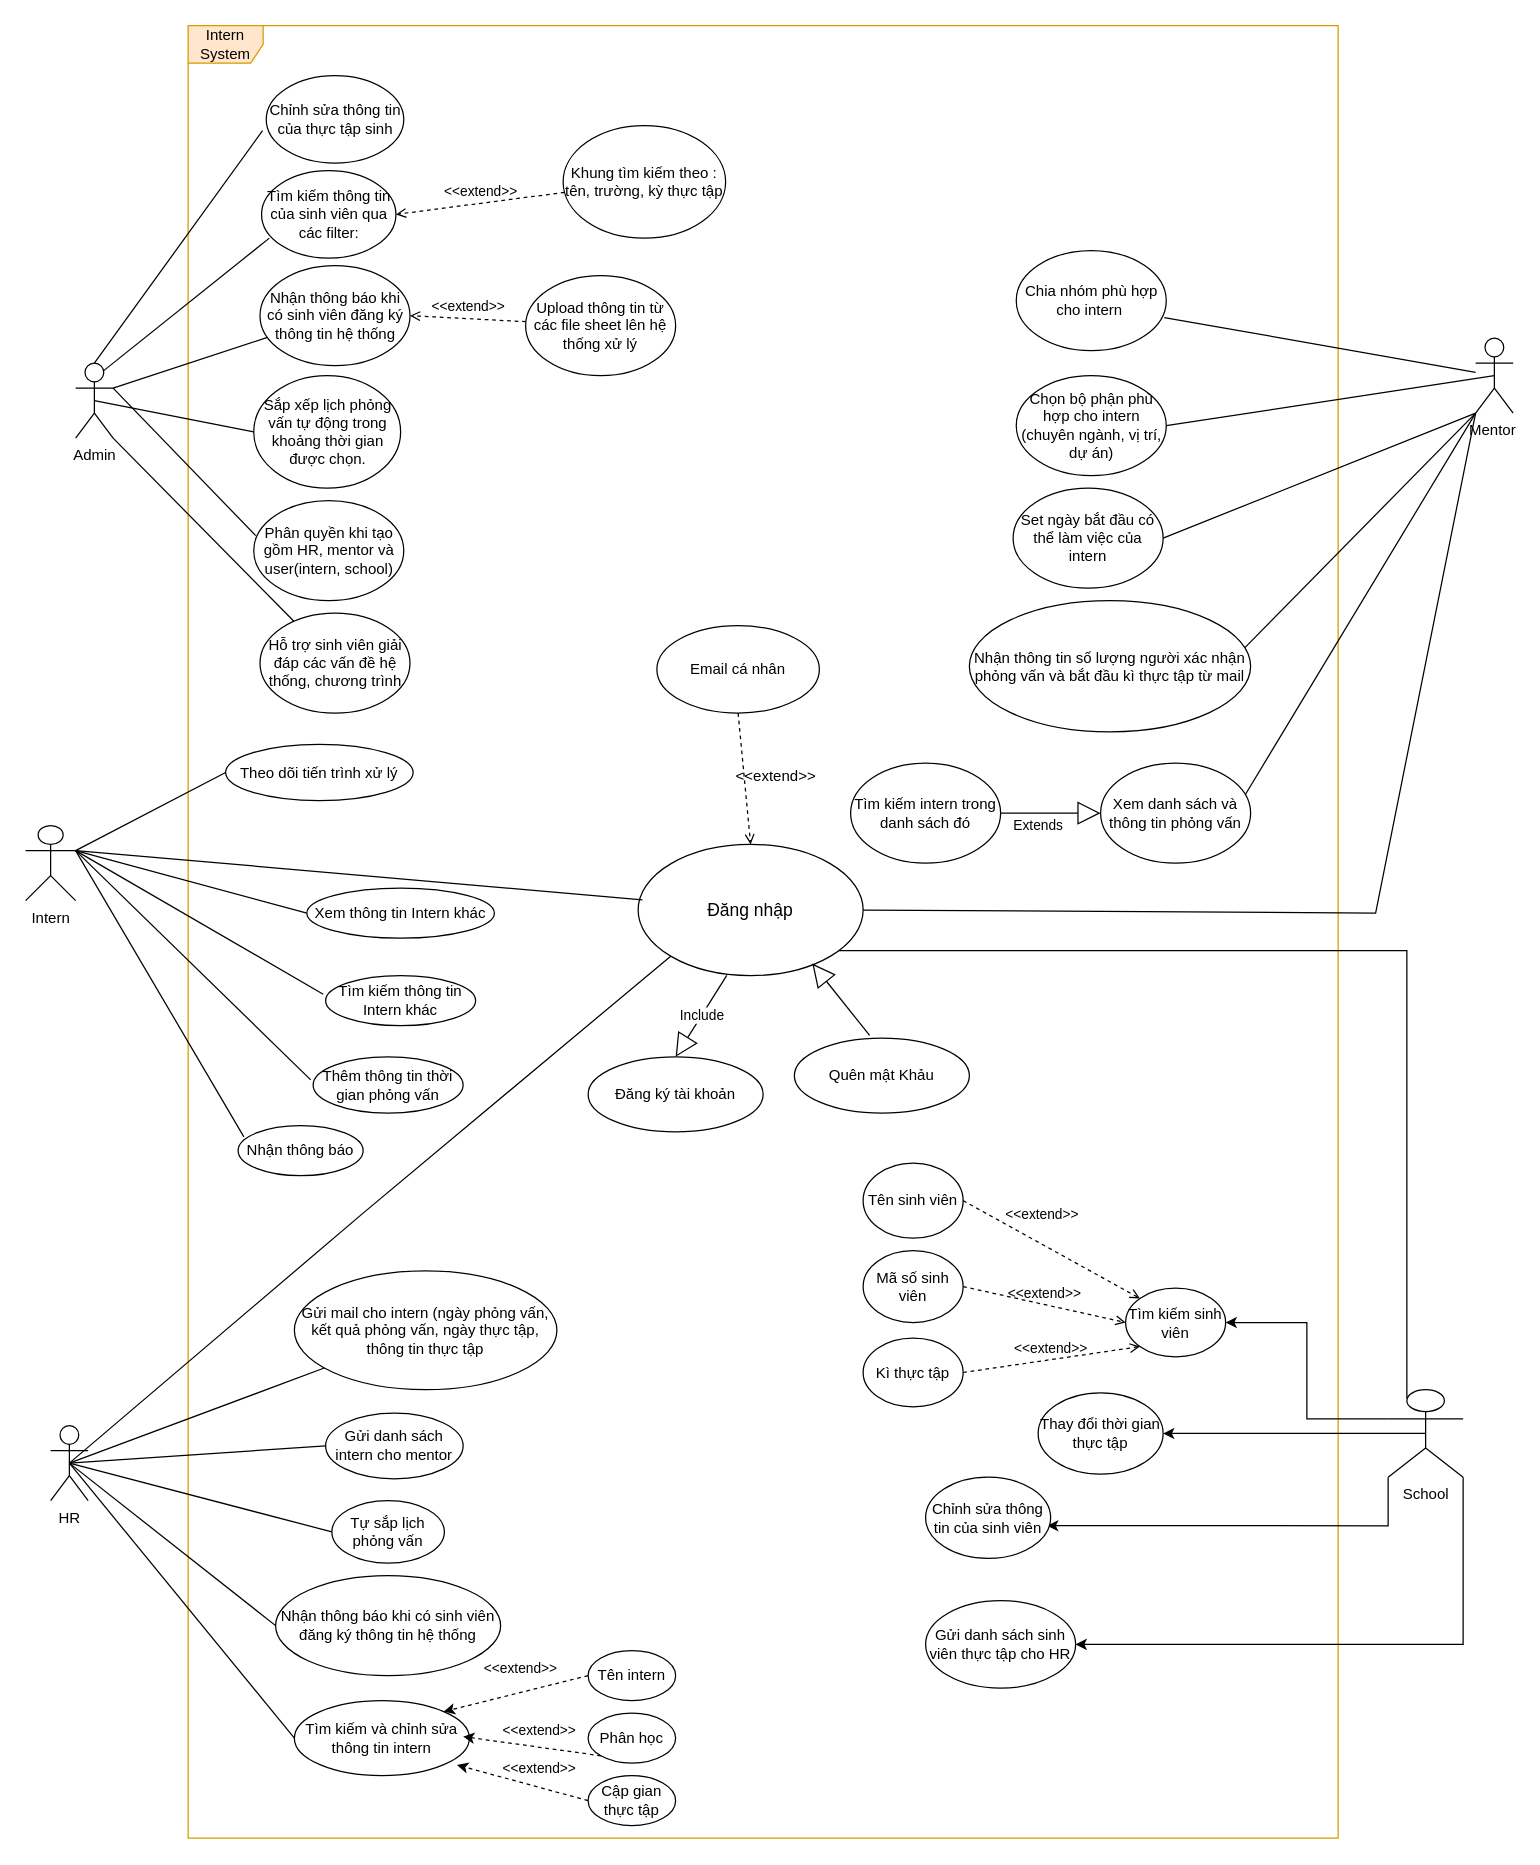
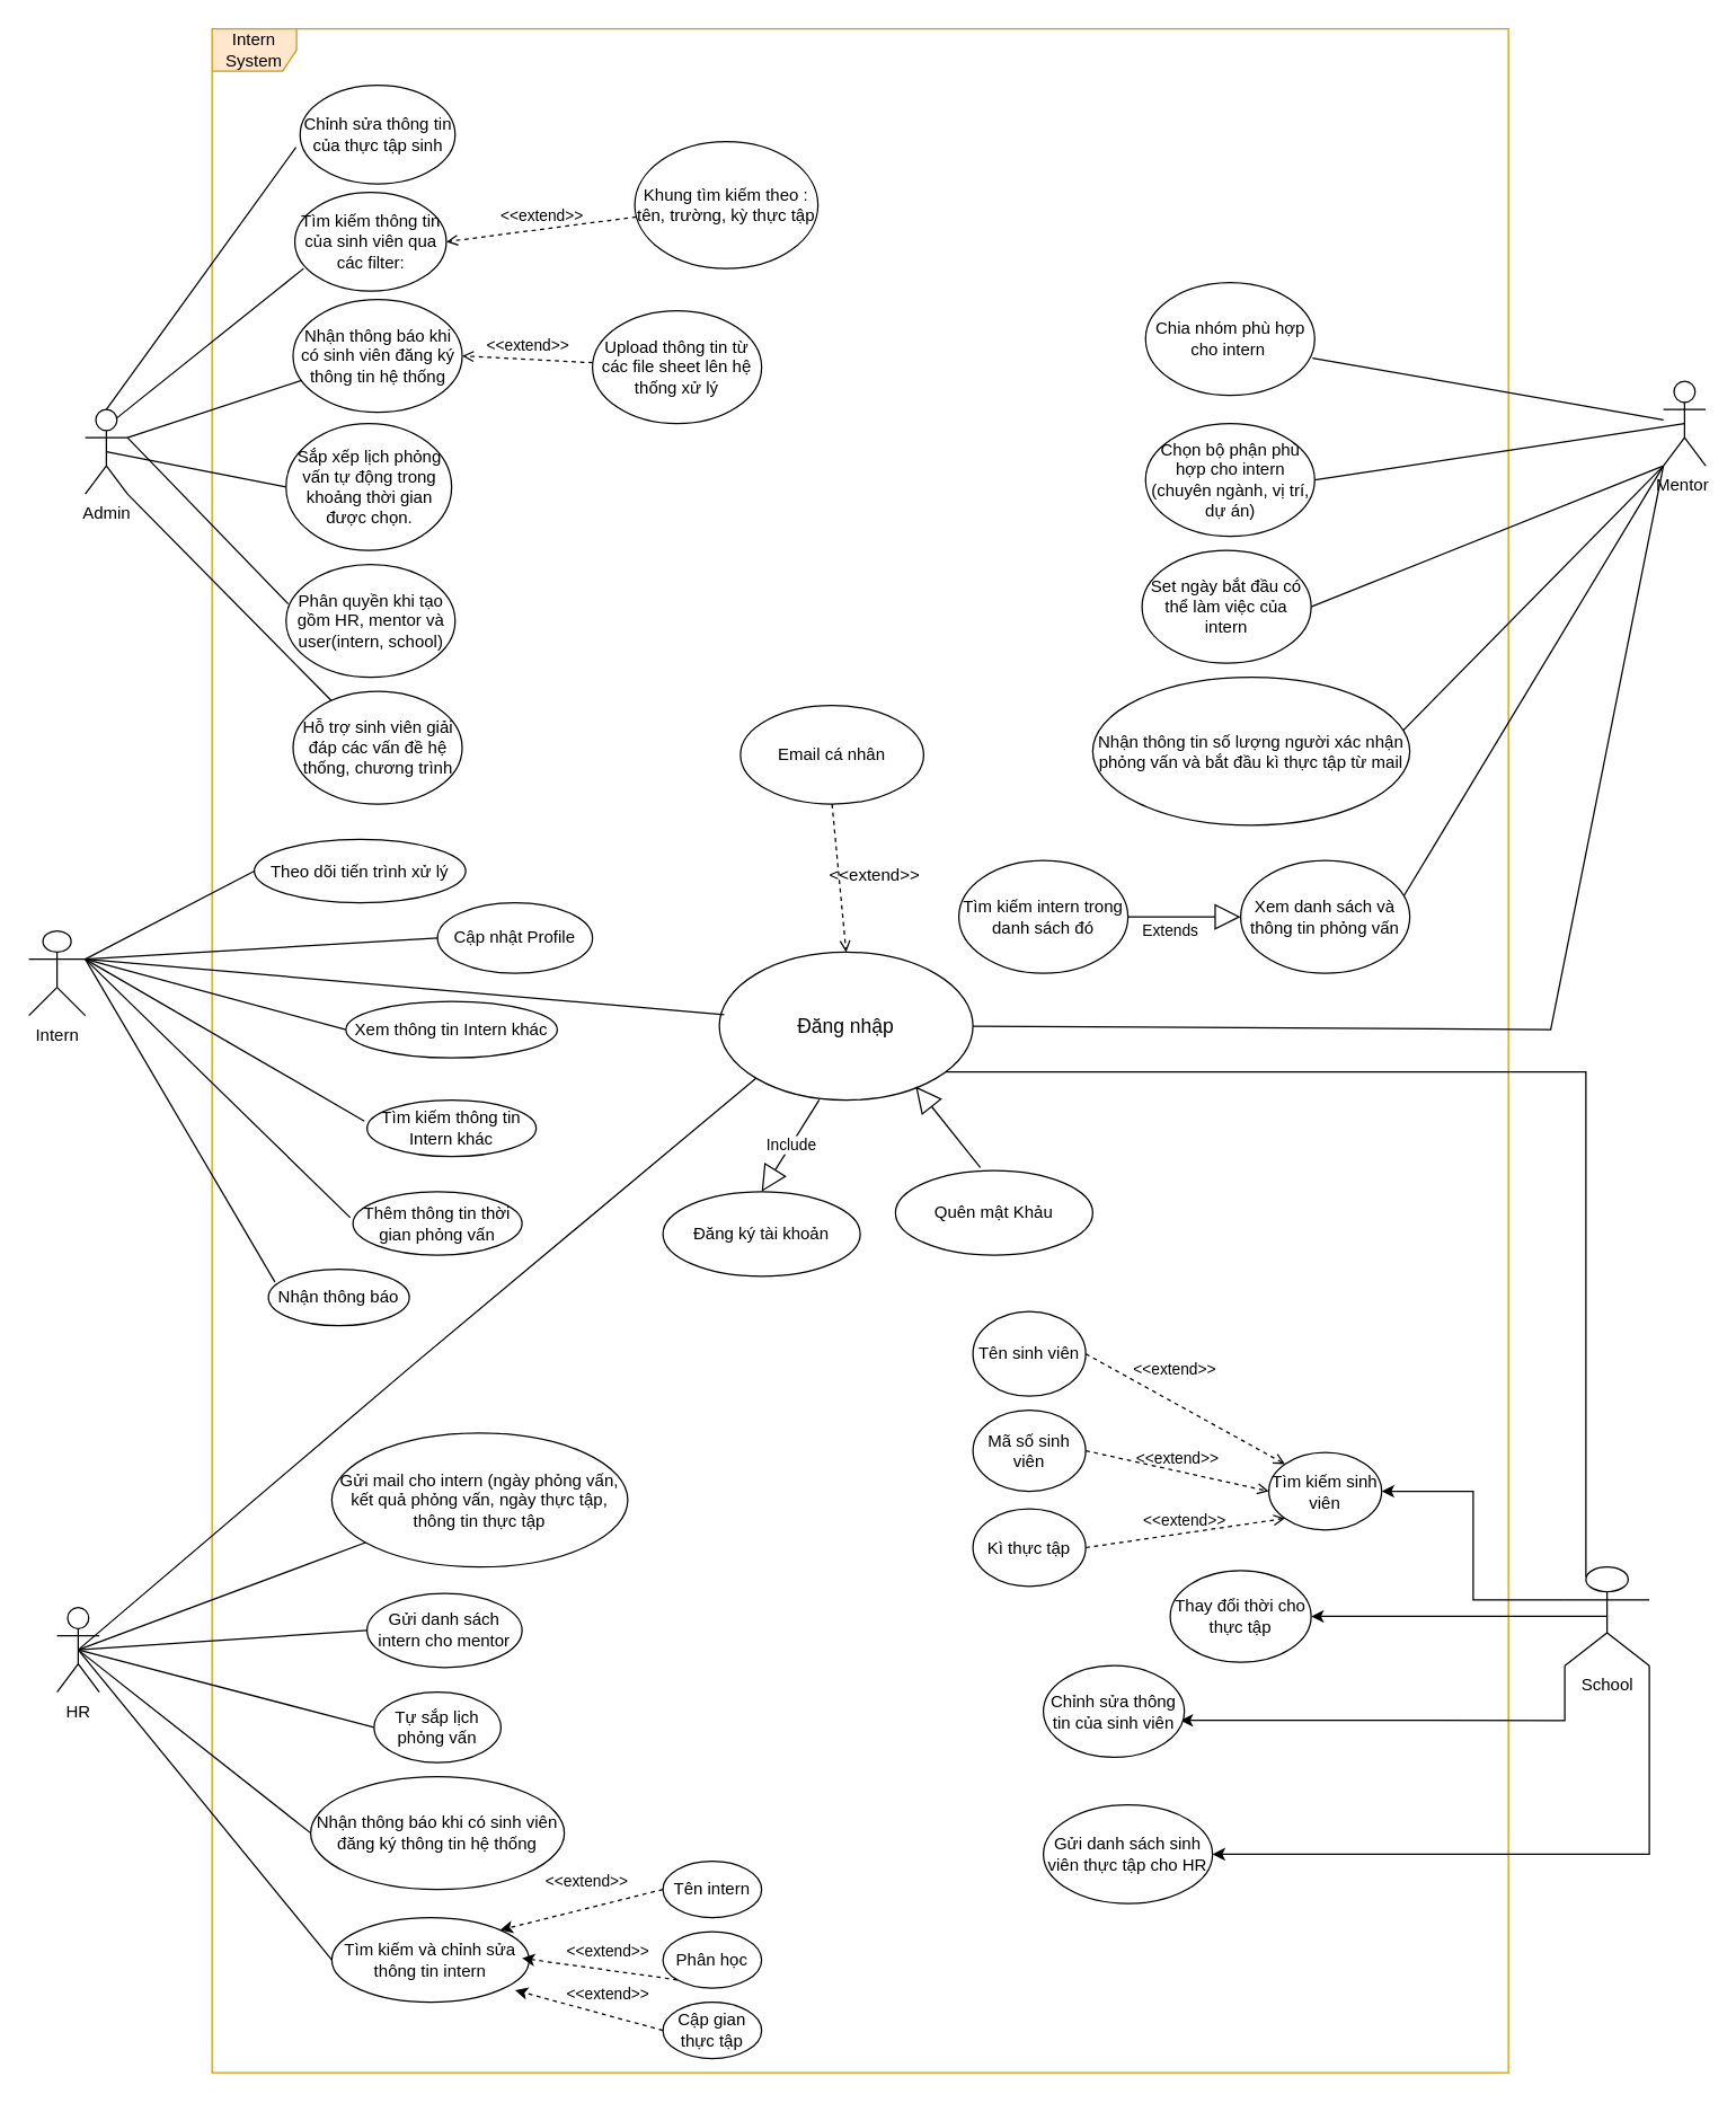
+ <mxCell id="80" value="Cập nhật Profile" style="ellipse;whiteSpace=wrap;html=1;" vertex="1" parent="1"><mxGeometry x="310" y="640" width="110" height="50" as="geometry" /></mxCell>
+ <mxCell id="28" value="" style="endArrow=none;html=1;rounded=0;entryX=0;entryY=0.5;entryDx=0;entryDy=0;exitX=1;exitY=0.333;exitDx=0;exitDy=0;exitPerimeter=0;" edge="1" parent="1" source="4" target="80"><mxGeometry width="50" height="50" relative="1" as="geometry"><mxPoint x="100" y="680" as="sourcePoint" /><mxPoint x="180" y="660" as="targetPoint" /></mxGeometry></mxCell>
- <mxCell id="64" value="Thay đổi thời gian thực tập" style="ellipse;whiteSpace=wrap;html=1;" vertex="1" parent="1"><mxGeometry x="830" y="1113.75" width="100" height="65" as="geometry" /></mxCell>
+ <mxCell id="64" value="Thay đổi thời cho thực tập" style="ellipse;whiteSpace=wrap;html=1;" vertex="1" parent="1"><mxGeometry x="830" y="1113.75" width="100" height="65" as="geometry" /></mxCell>
